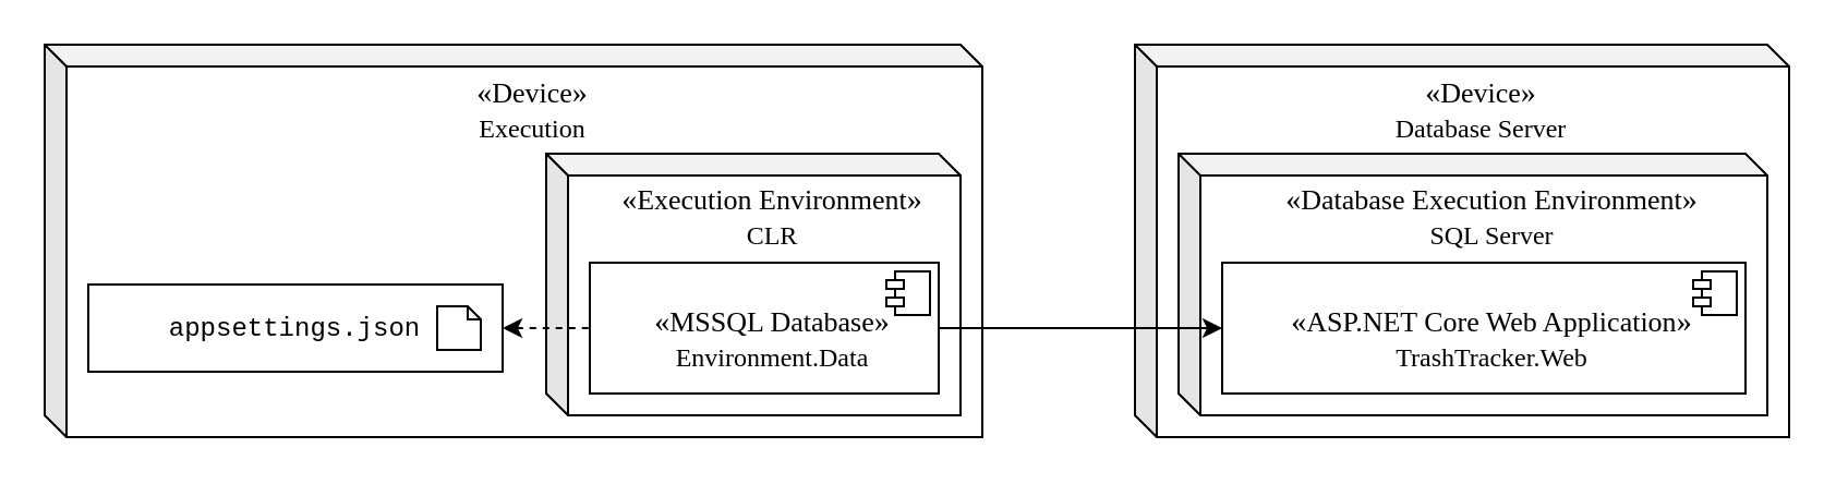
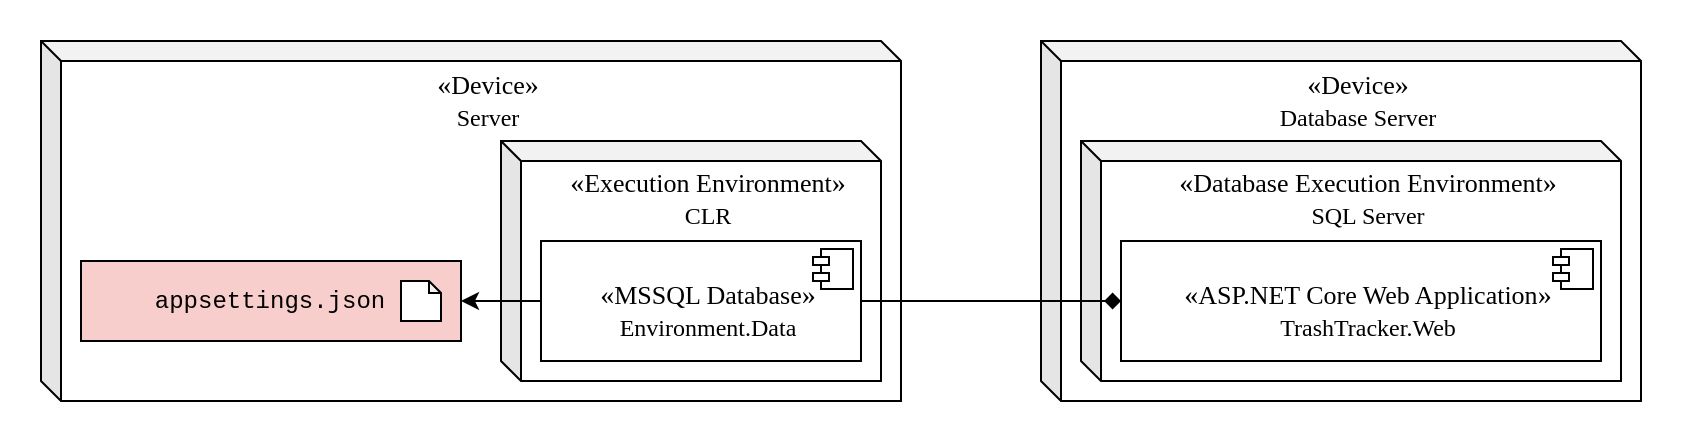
- <mxCell id="3" value="&lt;div&gt;&lt;p style=&quot;margin: 0px 0px 0px 8px;&quot;&gt;&lt;font face=&quot;Garamond&quot;&gt;&lt;font style=&quot;font-size: 14px;&quot;&gt;«&lt;/font&gt;&lt;font style=&quot;font-size: 13px;&quot;&gt;Device&lt;/font&gt;&lt;font style=&quot;font-size: 14px;&quot;&gt;»&lt;/font&gt;&lt;/font&gt;&lt;/p&gt;&lt;p style=&quot;margin: 0px 0px 0px 8px;&quot;&gt;&lt;font face=&quot;Garamond&quot;&gt;Execution&lt;/font&gt;&lt;/p&gt;&lt;p style=&quot;margin: 0px 0px 0px 8px;&quot;&gt;&lt;font face=&quot;Garamond&quot;&gt;&lt;br&gt;&lt;/font&gt;&lt;/p&gt;&lt;p style=&quot;margin: 0px 0px 0px 8px;&quot;&gt;&lt;font face=&quot;Garamond&quot;&gt;&lt;br&gt;&lt;/font&gt;&lt;/p&gt;&lt;p style=&quot;margin: 0px 0px 0px 8px;&quot;&gt;&lt;font face=&quot;Garamond&quot;&gt;&lt;br&gt;&lt;/font&gt;&lt;/p&gt;&lt;p style=&quot;margin: 0px 0px 0px 8px;&quot;&gt;&lt;font face=&quot;Garamond&quot;&gt;&lt;br&gt;&lt;/font&gt;&lt;/p&gt;&lt;p style=&quot;margin: 0px 0px 0px 8px;&quot;&gt;&lt;font face=&quot;Garamond&quot;&gt;&lt;br&gt;&lt;/font&gt;&lt;/p&gt;&lt;p style=&quot;margin: 0px 0px 0px 8px;&quot;&gt;&lt;font face=&quot;Garamond&quot;&gt;&lt;br&gt;&lt;/font&gt;&lt;/p&gt;&lt;p style=&quot;margin: 0px 0px 0px 8px;&quot;&gt;&lt;font face=&quot;Garamond&quot;&gt;&lt;br&gt;&lt;/font&gt;&lt;/p&gt;&lt;p style=&quot;margin: 0px 0px 0px 8px;&quot;&gt;&lt;font face=&quot;Garamond&quot;&gt;&lt;br&gt;&lt;/font&gt;&lt;/p&gt;&lt;p style=&quot;margin: 0px 0px 0px 8px;&quot;&gt;&lt;font face=&quot;Garamond&quot;&gt;&lt;br&gt;&lt;/font&gt;&lt;/p&gt;&lt;/div&gt;" style="shape=cube;whiteSpace=wrap;html=1;boundedLbl=1;backgroundOutline=1;darkOpacity=0.05;darkOpacity2=0.1;size=10;container=0;" vertex="1" parent="2"><mxGeometry width="430" height="180" as="geometry" /></mxCell>
+ <mxCell id="3" value="&lt;div&gt;&lt;p style=&quot;margin: 0px 0px 0px 8px;&quot;&gt;&lt;font face=&quot;Garamond&quot;&gt;&lt;font style=&quot;font-size: 14px;&quot;&gt;«&lt;/font&gt;&lt;font style=&quot;font-size: 13px;&quot;&gt;Device&lt;/font&gt;&lt;font style=&quot;font-size: 14px;&quot;&gt;»&lt;/font&gt;&lt;/font&gt;&lt;/p&gt;&lt;p style=&quot;margin: 0px 0px 0px 8px;&quot;&gt;&lt;font face=&quot;Garamond&quot;&gt;Server&lt;/font&gt;&lt;/p&gt;&lt;p style=&quot;margin: 0px 0px 0px 8px;&quot;&gt;&lt;font face=&quot;Garamond&quot;&gt;&lt;br&gt;&lt;/font&gt;&lt;/p&gt;&lt;p style=&quot;margin: 0px 0px 0px 8px;&quot;&gt;&lt;font face=&quot;Garamond&quot;&gt;&lt;br&gt;&lt;/font&gt;&lt;/p&gt;&lt;p style=&quot;margin: 0px 0px 0px 8px;&quot;&gt;&lt;font face=&quot;Garamond&quot;&gt;&lt;br&gt;&lt;/font&gt;&lt;/p&gt;&lt;p style=&quot;margin: 0px 0px 0px 8px;&quot;&gt;&lt;font face=&quot;Garamond&quot;&gt;&lt;br&gt;&lt;/font&gt;&lt;/p&gt;&lt;p style=&quot;margin: 0px 0px 0px 8px;&quot;&gt;&lt;font face=&quot;Garamond&quot;&gt;&lt;br&gt;&lt;/font&gt;&lt;/p&gt;&lt;p style=&quot;margin: 0px 0px 0px 8px;&quot;&gt;&lt;font face=&quot;Garamond&quot;&gt;&lt;br&gt;&lt;/font&gt;&lt;/p&gt;&lt;p style=&quot;margin: 0px 0px 0px 8px;&quot;&gt;&lt;font face=&quot;Garamond&quot;&gt;&lt;br&gt;&lt;/font&gt;&lt;/p&gt;&lt;p style=&quot;margin: 0px 0px 0px 8px;&quot;&gt;&lt;font face=&quot;Garamond&quot;&gt;&lt;br&gt;&lt;/font&gt;&lt;/p&gt;&lt;p style=&quot;margin: 0px 0px 0px 8px;&quot;&gt;&lt;font face=&quot;Garamond&quot;&gt;&lt;br&gt;&lt;/font&gt;&lt;/p&gt;&lt;/div&gt;" style="shape=cube;whiteSpace=wrap;html=1;boundedLbl=1;backgroundOutline=1;darkOpacity=0.05;darkOpacity2=0.1;size=10;container=0;" vertex="1" parent="2"><mxGeometry width="430" height="180" as="geometry" /></mxCell>
- <mxCell id="8" value="&lt;font face=&quot;Courier New&quot;&gt;appsettings.json&lt;/font&gt;" style="html=1;dropTarget=0;whiteSpace=wrap;" vertex="1" parent="7"><mxGeometry width="190" height="40" as="geometry" /></mxCell>
+ <mxCell id="8" value="&lt;font face=&quot;Courier New&quot;&gt;appsettings.json&lt;/font&gt;" style="html=1;dropTarget=0;whiteSpace=wrap;fillColor=#f8cecc;" vertex="1" parent="7"><mxGeometry width="190" height="40" as="geometry" /></mxCell>
- <mxCell id="10" style="edgeStyle=orthogonalEdgeStyle;rounded=0;orthogonalLoop=1;jettySize=auto;html=1;exitX=1;exitY=0.5;exitDx=0;exitDy=0;entryX=0;entryY=0.5;entryDx=0;entryDy=0;endArrow=none;endFill=0;startArrow=classic;startFill=1;dashed=1;" edge="1" parent="2" source="8" target="5"><mxGeometry relative="1" as="geometry" /></mxCell>
+ <mxCell id="10" style="edgeStyle=orthogonalEdgeStyle;rounded=0;orthogonalLoop=1;jettySize=auto;html=1;exitX=1;exitY=0.5;exitDx=0;exitDy=0;entryX=0;entryY=0.5;entryDx=0;entryDy=0;endArrow=none;endFill=0;startArrow=classic;startFill=1;" edge="1" parent="2" source="8" target="5"><mxGeometry relative="1" as="geometry" /></mxCell>
- <mxCell id="16" style="edgeStyle=orthogonalEdgeStyle;rounded=0;orthogonalLoop=1;jettySize=auto;html=1;exitX=1;exitY=0.5;exitDx=0;exitDy=0;entryX=0;entryY=0.5;entryDx=0;entryDy=0;" edge="1" parent="1" source="5" target="14"><mxGeometry relative="1" as="geometry" /></mxCell>
+ <mxCell id="16" style="edgeStyle=orthogonalEdgeStyle;rounded=0;orthogonalLoop=1;jettySize=auto;html=1;exitX=1;exitY=0.5;exitDx=0;exitDy=0;entryX=0;entryY=0.5;entryDx=0;entryDy=0;endArrow=diamond;" edge="1" parent="1" source="5" target="14"><mxGeometry relative="1" as="geometry" /></mxCell>
